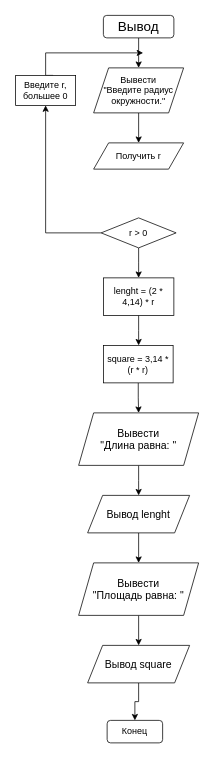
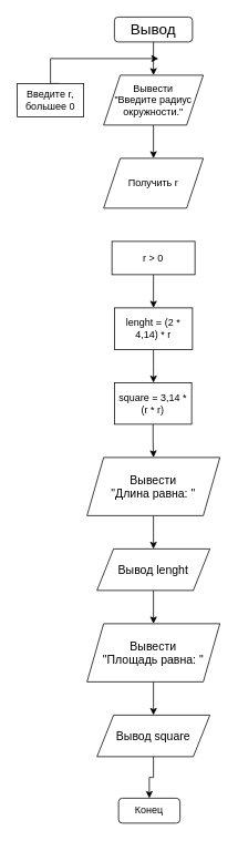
- <mxCell id="6" value="Получить r" style="shape=parallelogram;perimeter=parallelogramPerimeter;whiteSpace=wrap;html=1;fixedSize=1;" parent="1" vertex="1"><mxGeometry x="124" y="190" width="120" height="35" as="geometry" /></mxCell>
+ <mxCell id="6" value="Получить r" style="shape=parallelogram;perimeter=parallelogramPerimeter;whiteSpace=wrap;html=1;fixedSize=1;" parent="1" vertex="1"><mxGeometry x="124" y="190" width="120" height="60" as="geometry" /></mxCell>
- <mxCell id="7" style="edgeStyle=orthogonalEdgeStyle;rounded=0;orthogonalLoop=1;jettySize=auto;html=1;exitX=0;exitY=0.5;exitDx=0;exitDy=0;" parent="1" source="9" target="11" edge="1"><mxGeometry relative="1" as="geometry"><mxPoint x="90" y="310" as="targetPoint" /></mxGeometry></mxCell>
- <mxCell id="9" value="r &amp;gt; 0" style="rhombus;whiteSpace=wrap;html=1;" parent="1" vertex="1"><mxGeometry x="134" y="290" width="100" height="40" as="geometry" /></mxCell>
+ <mxCell id="9" value="r &amp;gt; 0" style="whiteSpace=wrap;html=1;rounded=0;" parent="1" vertex="1"><mxGeometry x="134" y="290" width="100" height="40" as="geometry" /></mxCell>
